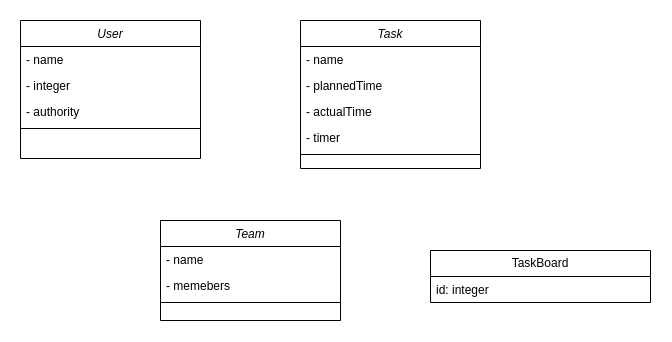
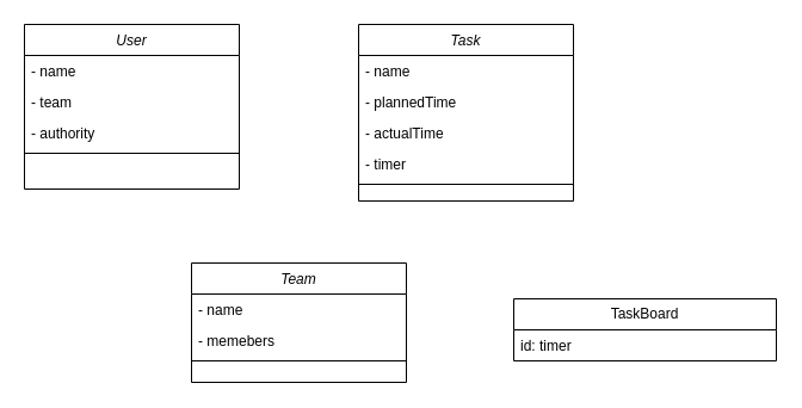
- <mxCell id="4" value="- integer" style="text;align=left;verticalAlign=top;spacingLeft=4;spacingRight=4;overflow=hidden;rotatable=0;points=[[0,0.5],[1,0.5]];portConstraint=eastwest;rounded=0;shadow=0;html=0;" parent="2" vertex="1"><mxGeometry y="52" width="180" height="26" as="geometry" /></mxCell>
+ <mxCell id="4" value="- team" style="text;align=left;verticalAlign=top;spacingLeft=4;spacingRight=4;overflow=hidden;rotatable=0;points=[[0,0.5],[1,0.5]];portConstraint=eastwest;rounded=0;shadow=0;html=0;" parent="2" vertex="1"><mxGeometry y="52" width="180" height="26" as="geometry" /></mxCell>
- <mxCell id="18" value="id: integer" style="text;strokeColor=none;fillColor=none;align=left;verticalAlign=top;spacingLeft=4;spacingRight=4;overflow=hidden;rotatable=0;points=[[0,0.5],[1,0.5]];portConstraint=eastwest;whiteSpace=wrap;html=1;" vertex="1" parent="17"><mxGeometry y="26" width="220" height="26" as="geometry" /></mxCell>
+ <mxCell id="18" value="id: timer" style="text;strokeColor=none;fillColor=none;align=left;verticalAlign=top;spacingLeft=4;spacingRight=4;overflow=hidden;rotatable=0;points=[[0,0.5],[1,0.5]];portConstraint=eastwest;whiteSpace=wrap;html=1;" vertex="1" parent="17"><mxGeometry y="26" width="220" height="26" as="geometry" /></mxCell>
